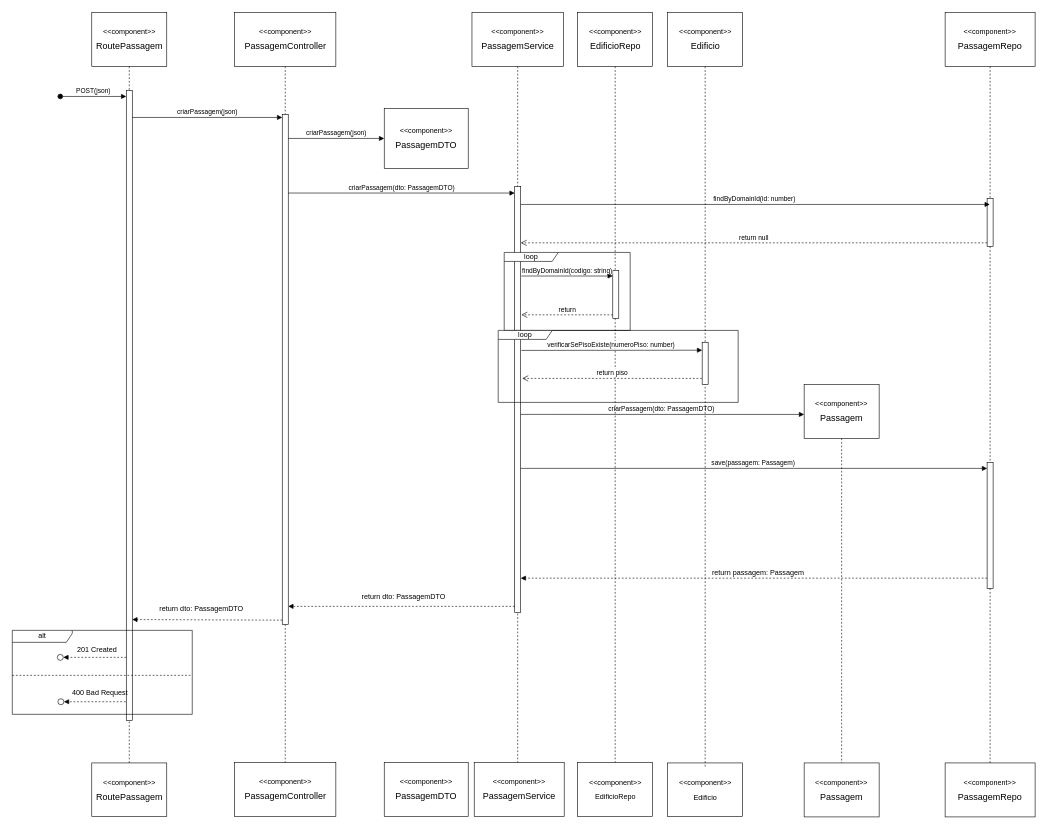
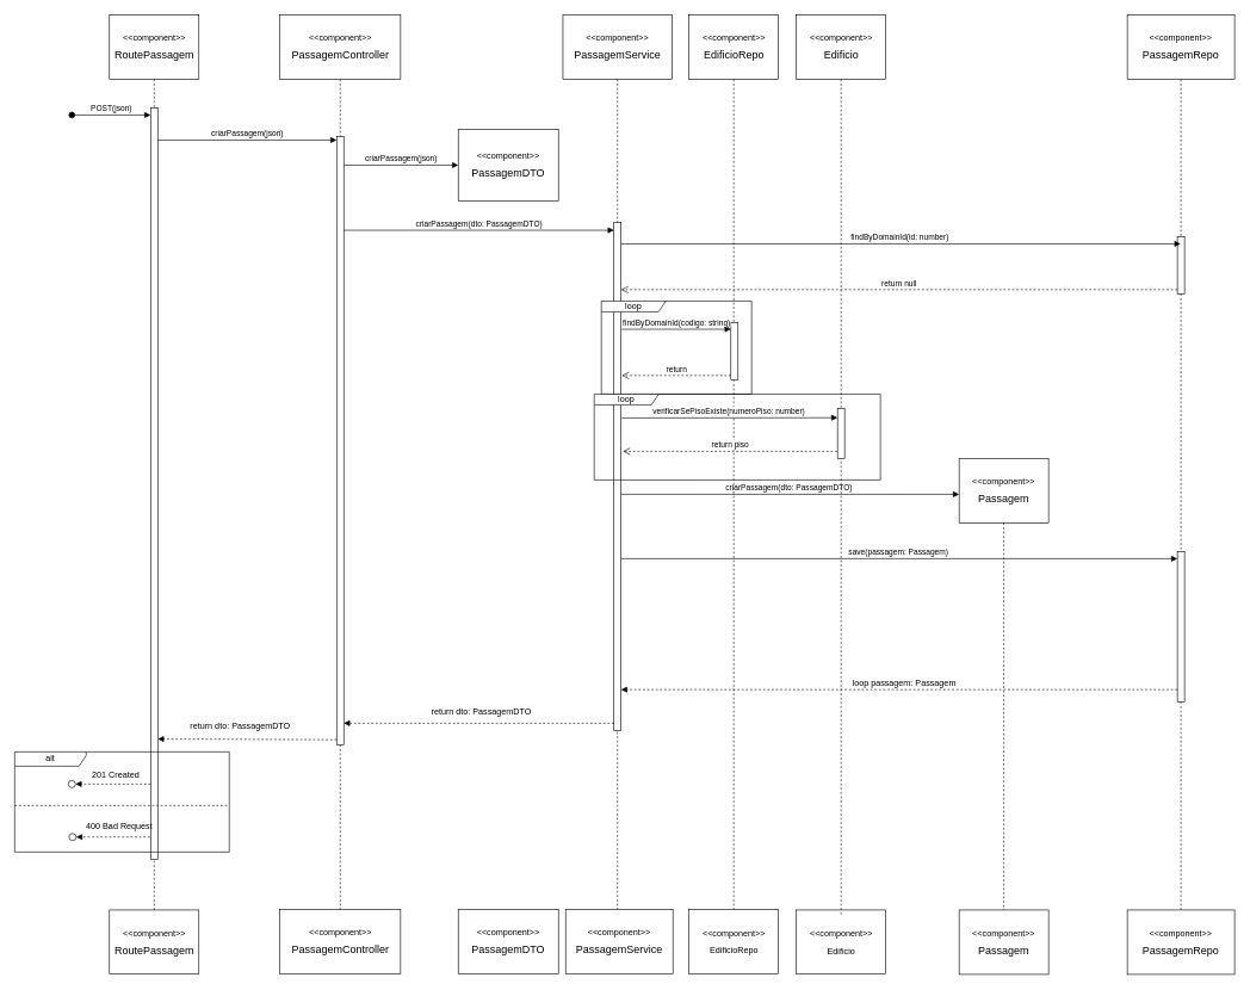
- <mxCell id="32" value="return&amp;nbsp;passagem: Passagem" style="text;html=1;align=center;verticalAlign=middle;resizable=0;points=[];autosize=1;strokeColor=none;fillColor=none;" parent="1" vertex="1"><mxGeometry x="1172.5" y="940" width="180" height="30" as="geometry" /></mxCell>
+ <mxCell id="32" value="loop&amp;nbsp;passagem: Passagem" style="text;html=1;align=center;verticalAlign=middle;resizable=0;points=[];autosize=1;strokeColor=none;fillColor=none;" parent="1" vertex="1"><mxGeometry x="1172.5" y="940" width="180" height="30" as="geometry" /></mxCell>
